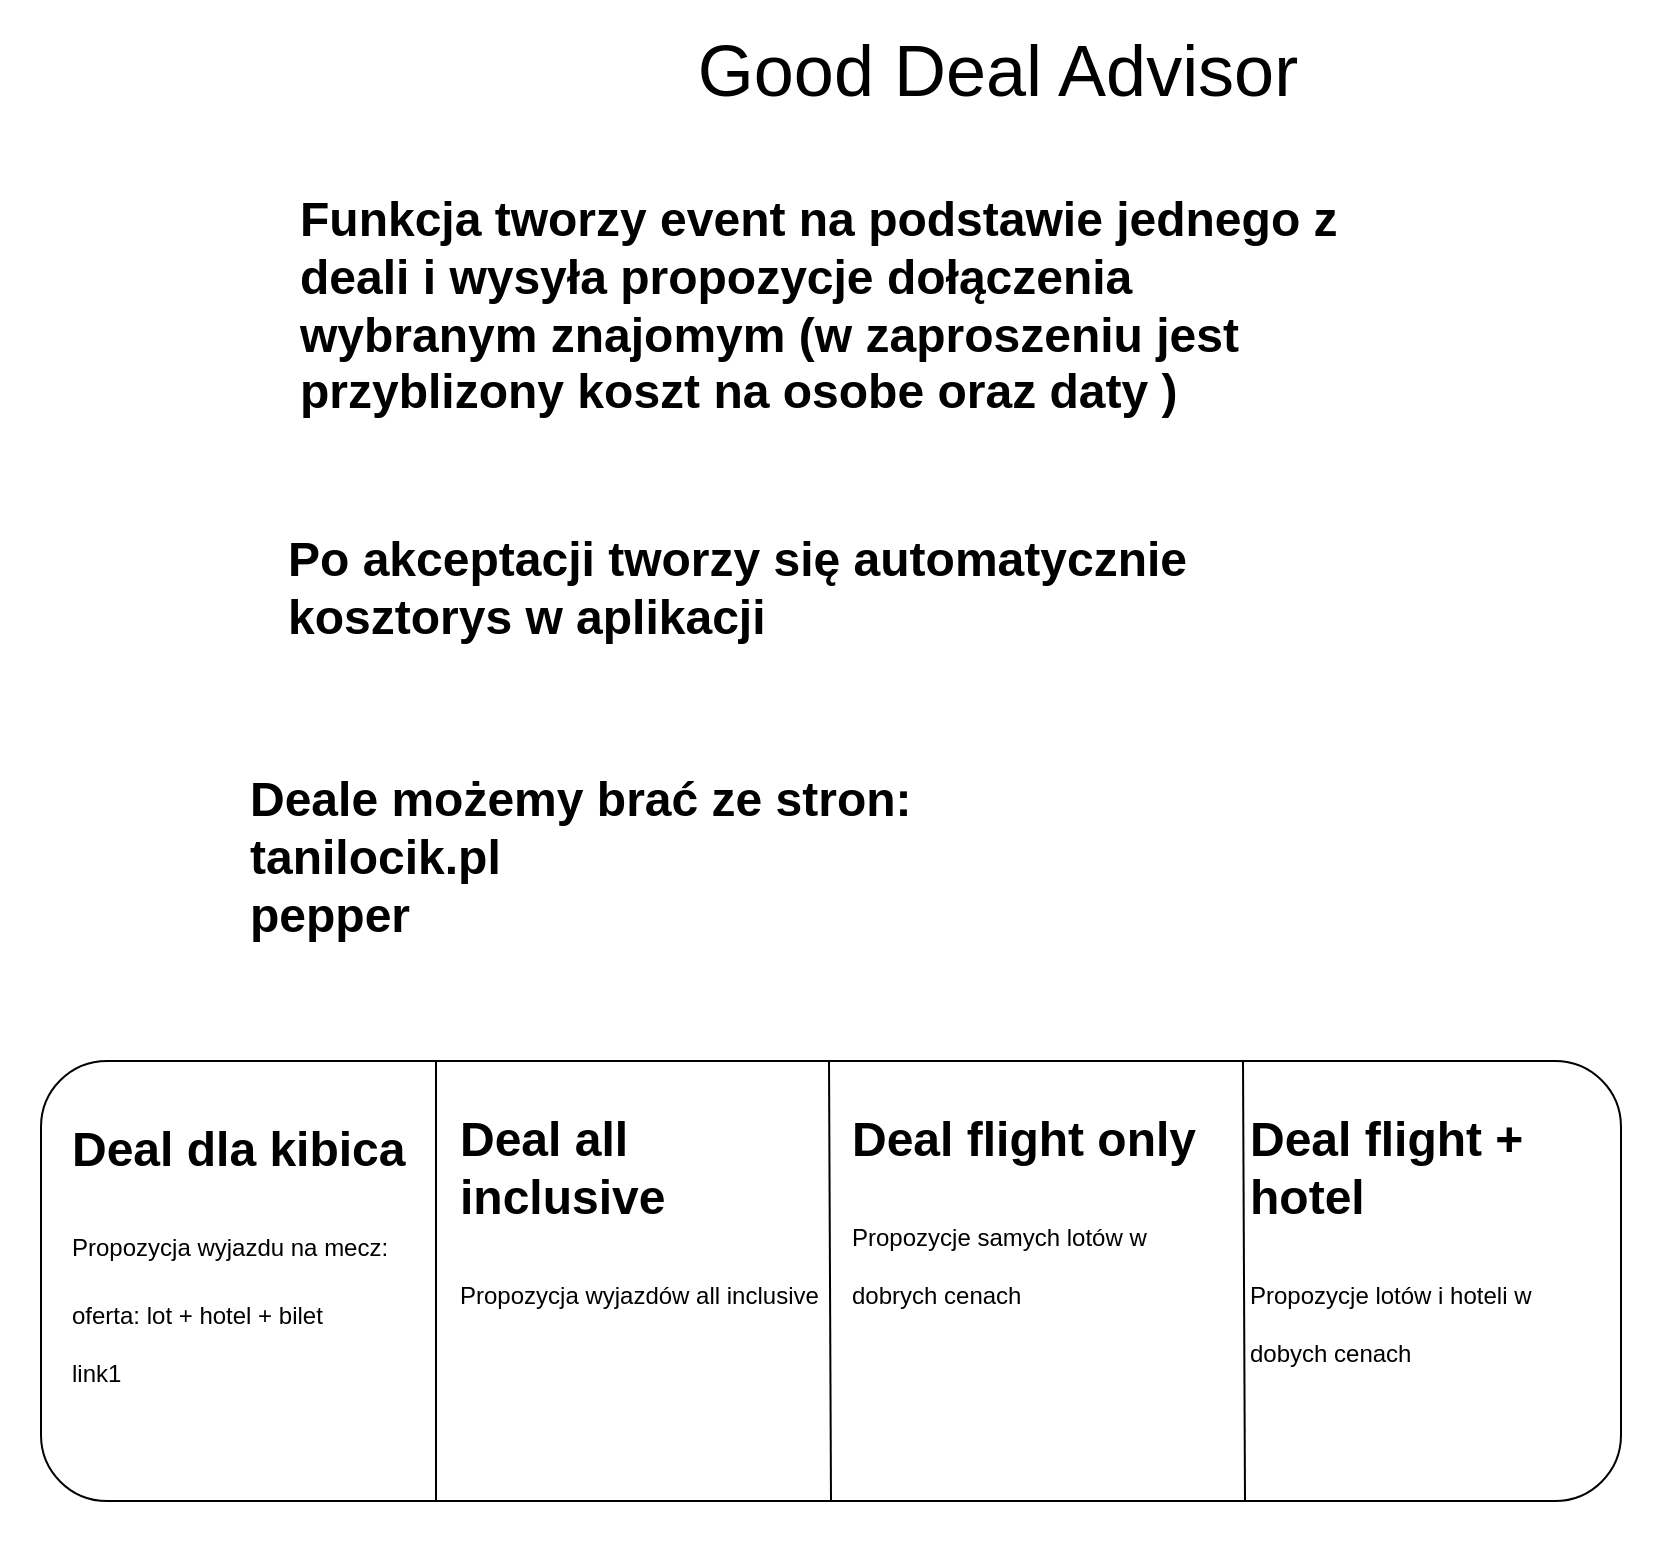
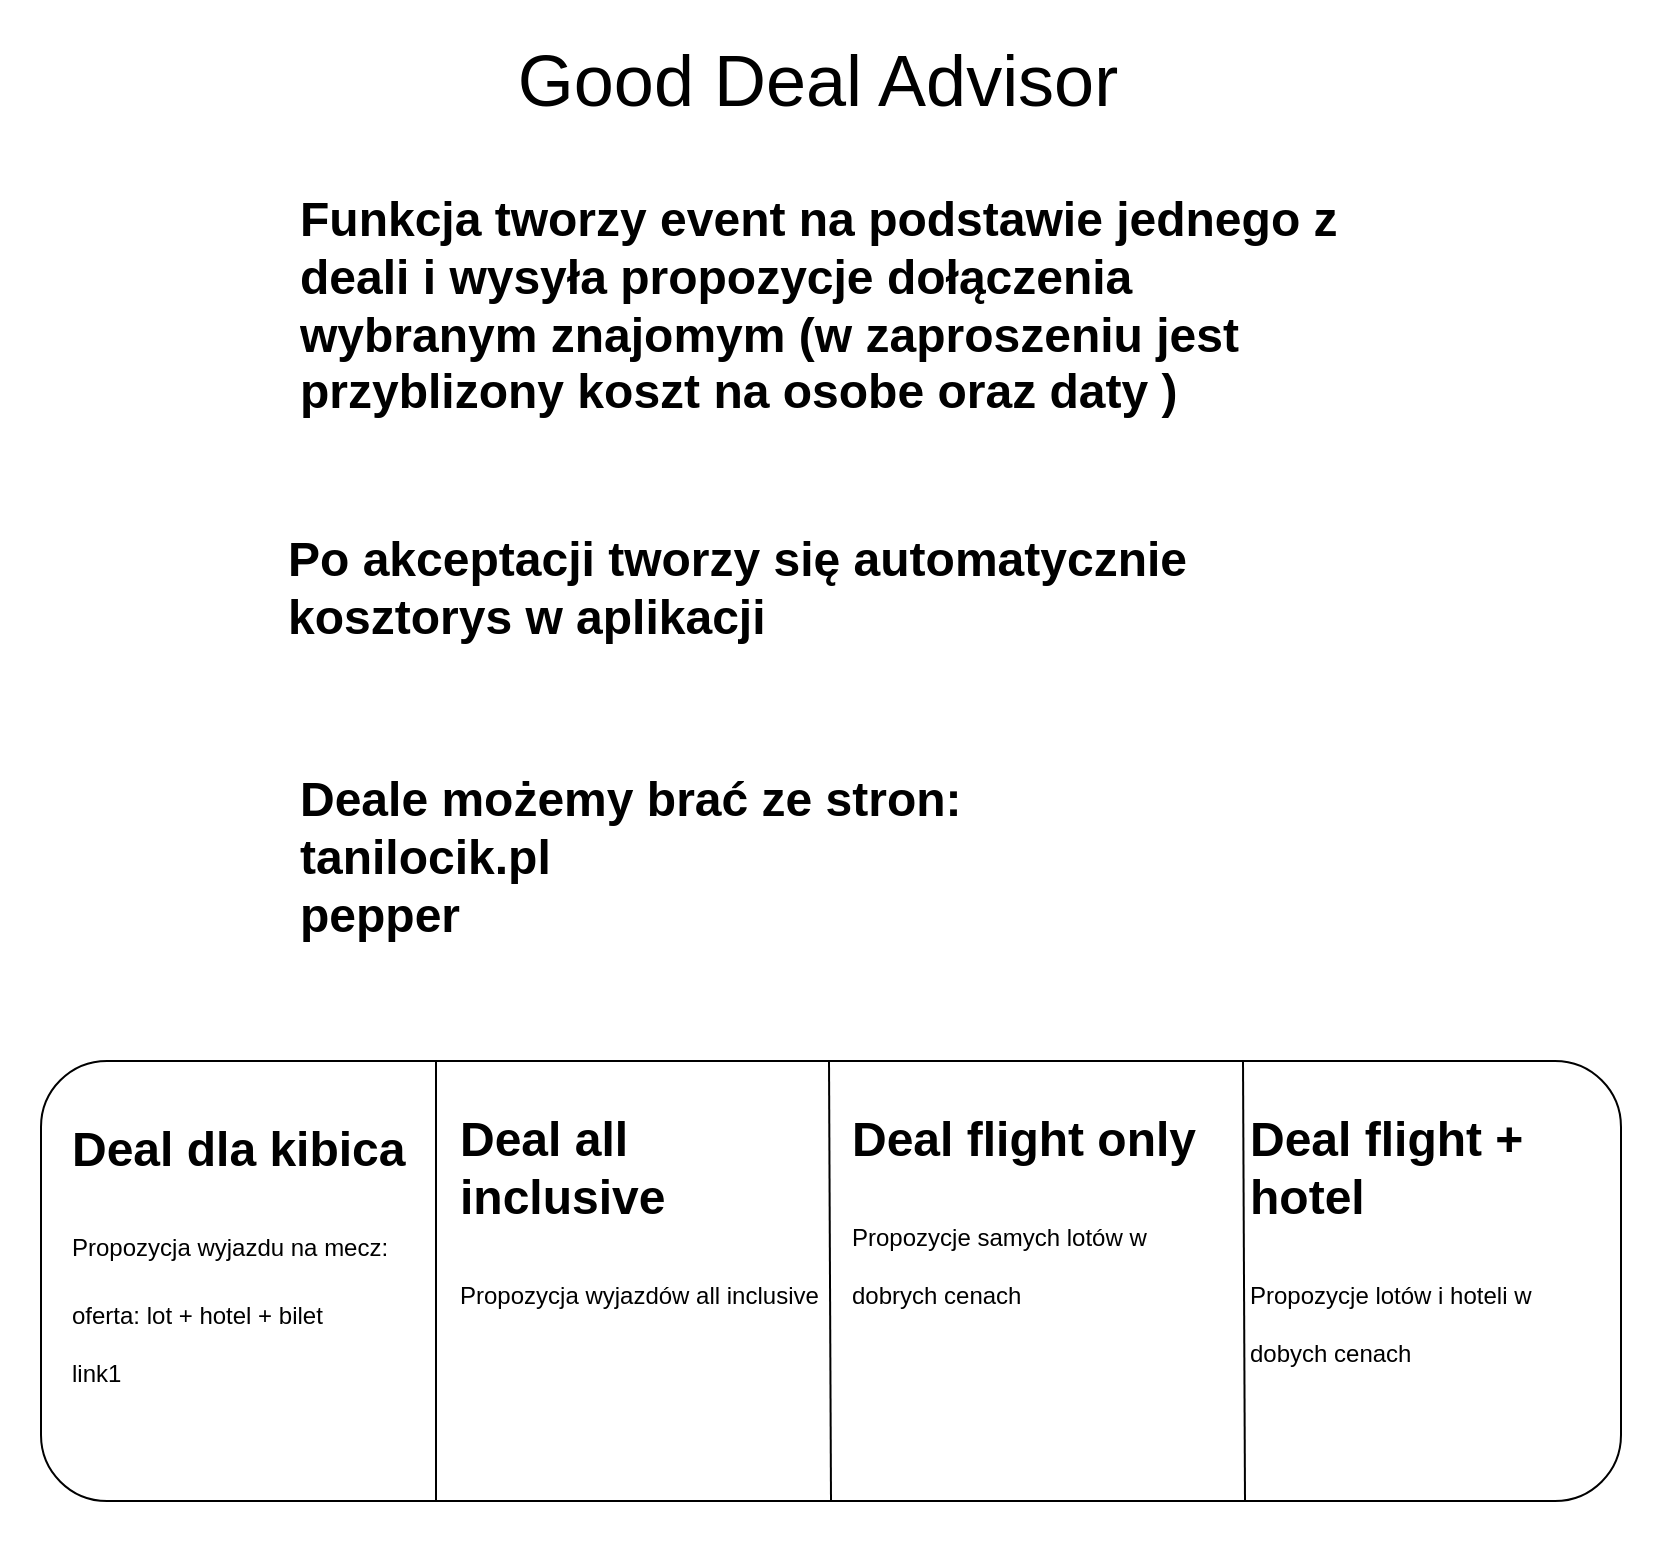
- <mxCell id="2" value="&lt;font style=&quot;font-size: 36px;&quot;&gt;Good Deal Advisor&lt;/font&gt;" style="text;html=1;align=center;verticalAlign=middle;whiteSpace=wrap;rounded=0;" vertex="1" parent="1"><mxGeometry x="331" y="15" width="336" height="40" as="geometry" /></mxCell>
+ <mxCell id="2" value="&lt;font style=&quot;font-size: 36px;&quot;&gt;Good Deal Advisor&lt;/font&gt;" style="text;html=1;align=center;verticalAlign=middle;whiteSpace=wrap;rounded=0;" vertex="1" parent="1"><mxGeometry x="241" y="20" width="336" height="40" as="geometry" /></mxCell>
- <mxCell id="13" value="&lt;h1&gt;Deale możemy brać ze stron:&lt;br&gt;tanilocik.pl&lt;br&gt;pepper&lt;/h1&gt;" style="text;html=1;spacing=5;spacingTop=-20;whiteSpace=wrap;overflow=hidden;rounded=0;" vertex="1" parent="1"><mxGeometry x="120" y="380" width="540" height="100" as="geometry" /></mxCell>
+ <mxCell id="13" value="&lt;h1&gt;Deale możemy brać ze stron:&lt;br&gt;tanilocik.pl&lt;br&gt;pepper&lt;/h1&gt;" style="text;html=1;spacing=5;spacingTop=-20;whiteSpace=wrap;overflow=hidden;rounded=0;" vertex="1" parent="1"><mxGeometry x="145" y="380" width="540" height="100" as="geometry" /></mxCell>
